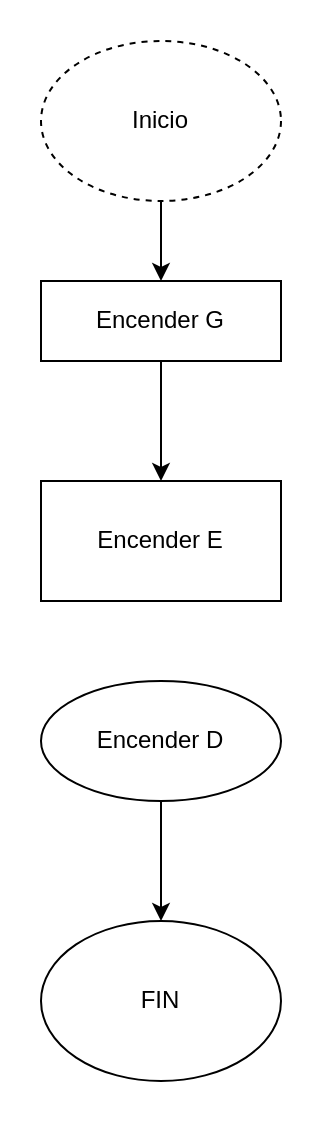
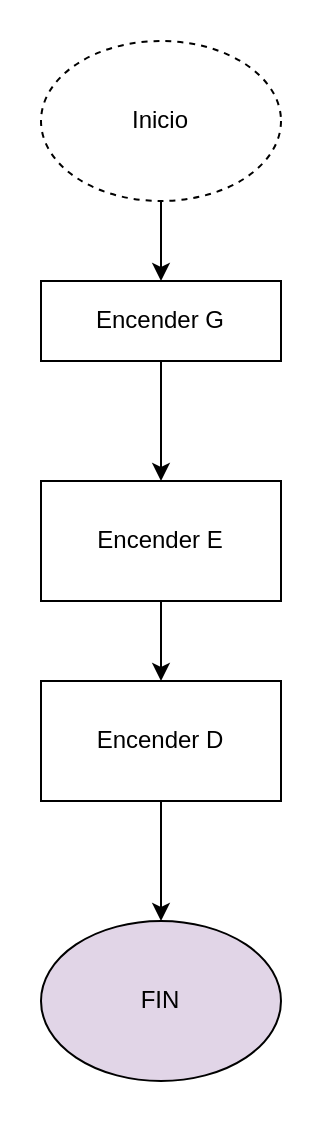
+ <mxCell id="6" value="" style="edgeStyle=orthogonalEdgeStyle;rounded=0;orthogonalLoop=1;jettySize=auto;html=1;" edge="1" parent="1" source="7" target="9"><mxGeometry relative="1" as="geometry" /></mxCell>
- <mxCell id="9" value="Encender D" style="ellipse;whiteSpace=wrap;html=1;" vertex="1" parent="1"><mxGeometry x="20" y="340" width="120" height="60" as="geometry" /></mxCell>
+ <mxCell id="9" value="Encender D" style="rounded=0;whiteSpace=wrap;html=1;" vertex="1" parent="1"><mxGeometry x="20" y="340" width="120" height="60" as="geometry" /></mxCell>
- <mxCell id="10" value="FIN" style="ellipse;whiteSpace=wrap;html=1;" vertex="1" parent="1"><mxGeometry x="20" y="460" width="120" height="80" as="geometry" /></mxCell>
+ <mxCell id="10" value="FIN" style="ellipse;whiteSpace=wrap;html=1;fillColor=#e1d5e7;" vertex="1" parent="1"><mxGeometry x="20" y="460" width="120" height="80" as="geometry" /></mxCell>
